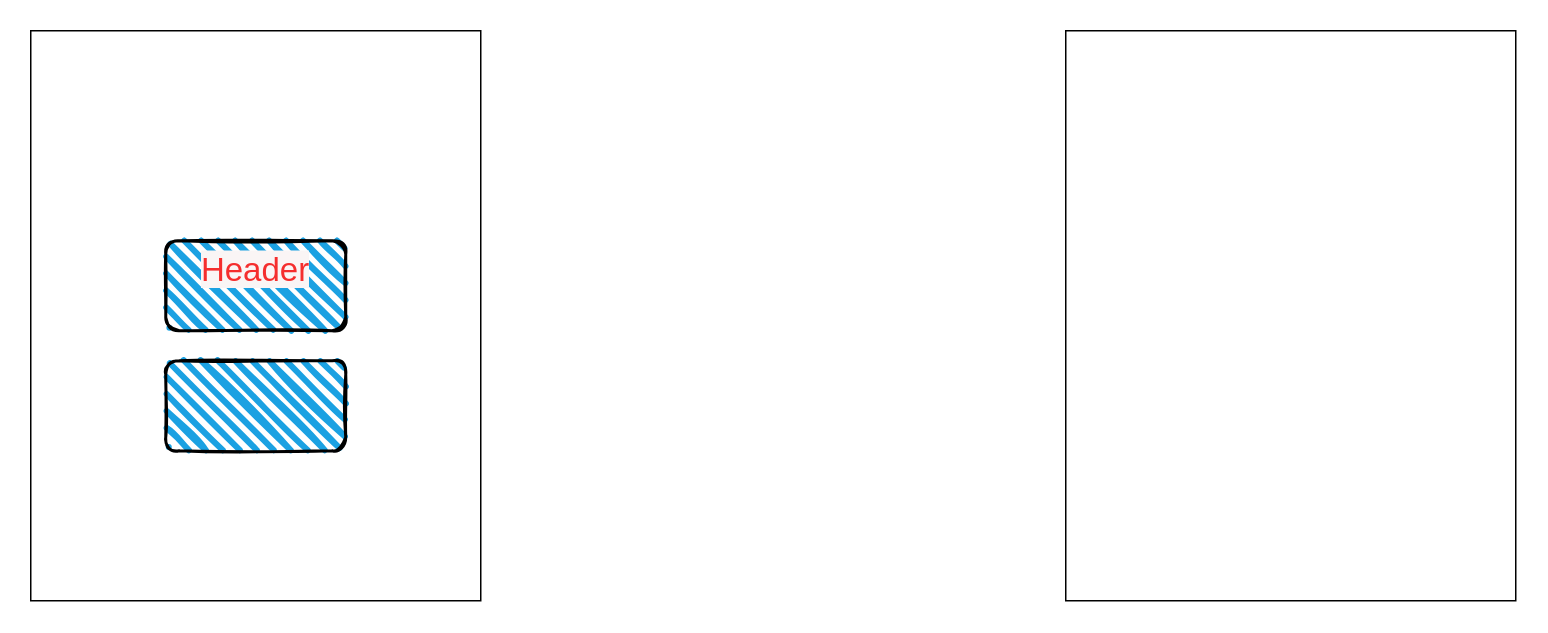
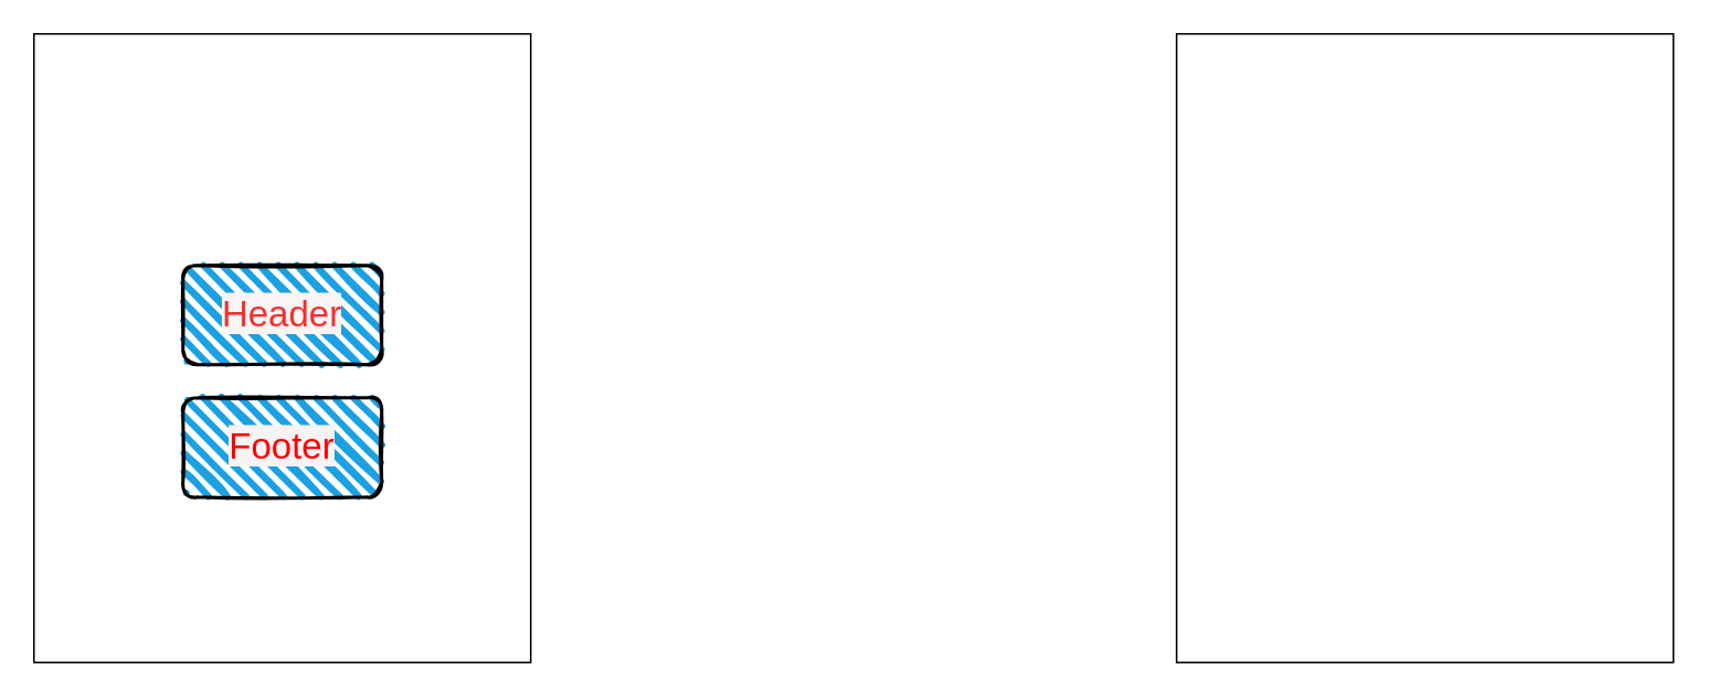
- <mxCell id="6" value="&lt;font color=&quot;#f52e2e&quot; style=&quot;font-size: 22px; background-color: rgb(250, 245, 245);&quot;&gt;Header&lt;/font&gt;" style="text;strokeColor=none;align=center;fillColor=none;html=1;verticalAlign=middle;whiteSpace=wrap;rounded=0;" vertex="1" parent="1"><mxGeometry x="115" y="165" width="110" height="30" as="geometry" /></mxCell>
+ <mxCell id="6" value="&lt;font color=&quot;#f52e2e&quot; style=&quot;font-size: 22px; background-color: rgb(250, 245, 245);&quot;&gt;Header&lt;/font&gt;" style="text;strokeColor=none;align=center;fillColor=none;html=1;verticalAlign=middle;whiteSpace=wrap;rounded=0;" vertex="1" parent="1"><mxGeometry x="115" y="175" width="110" height="30" as="geometry" /></mxCell>
+ <mxCell id="7" value="&lt;font color=&quot;#ff0000&quot; style=&quot;font-size: 22px; background-color: rgb(247, 243, 243);&quot;&gt;Footer&lt;/font&gt;" style="text;strokeColor=none;align=center;fillColor=none;html=1;verticalAlign=middle;whiteSpace=wrap;rounded=0;" vertex="1" parent="1"><mxGeometry x="115" y="255" width="110" height="30" as="geometry" /></mxCell>
